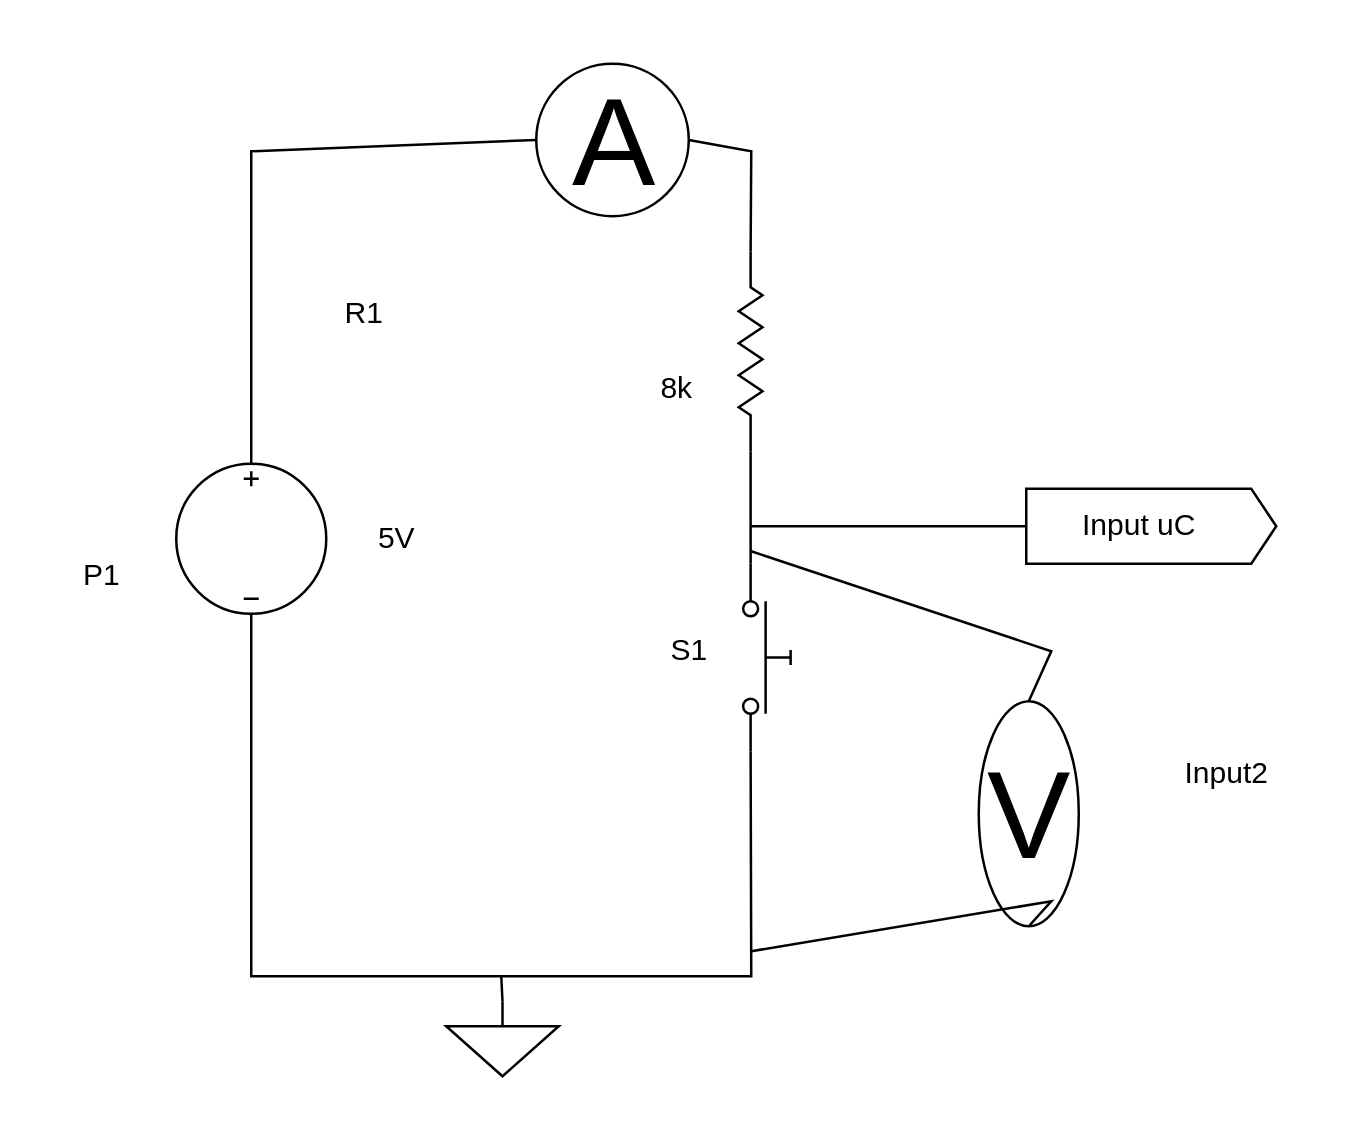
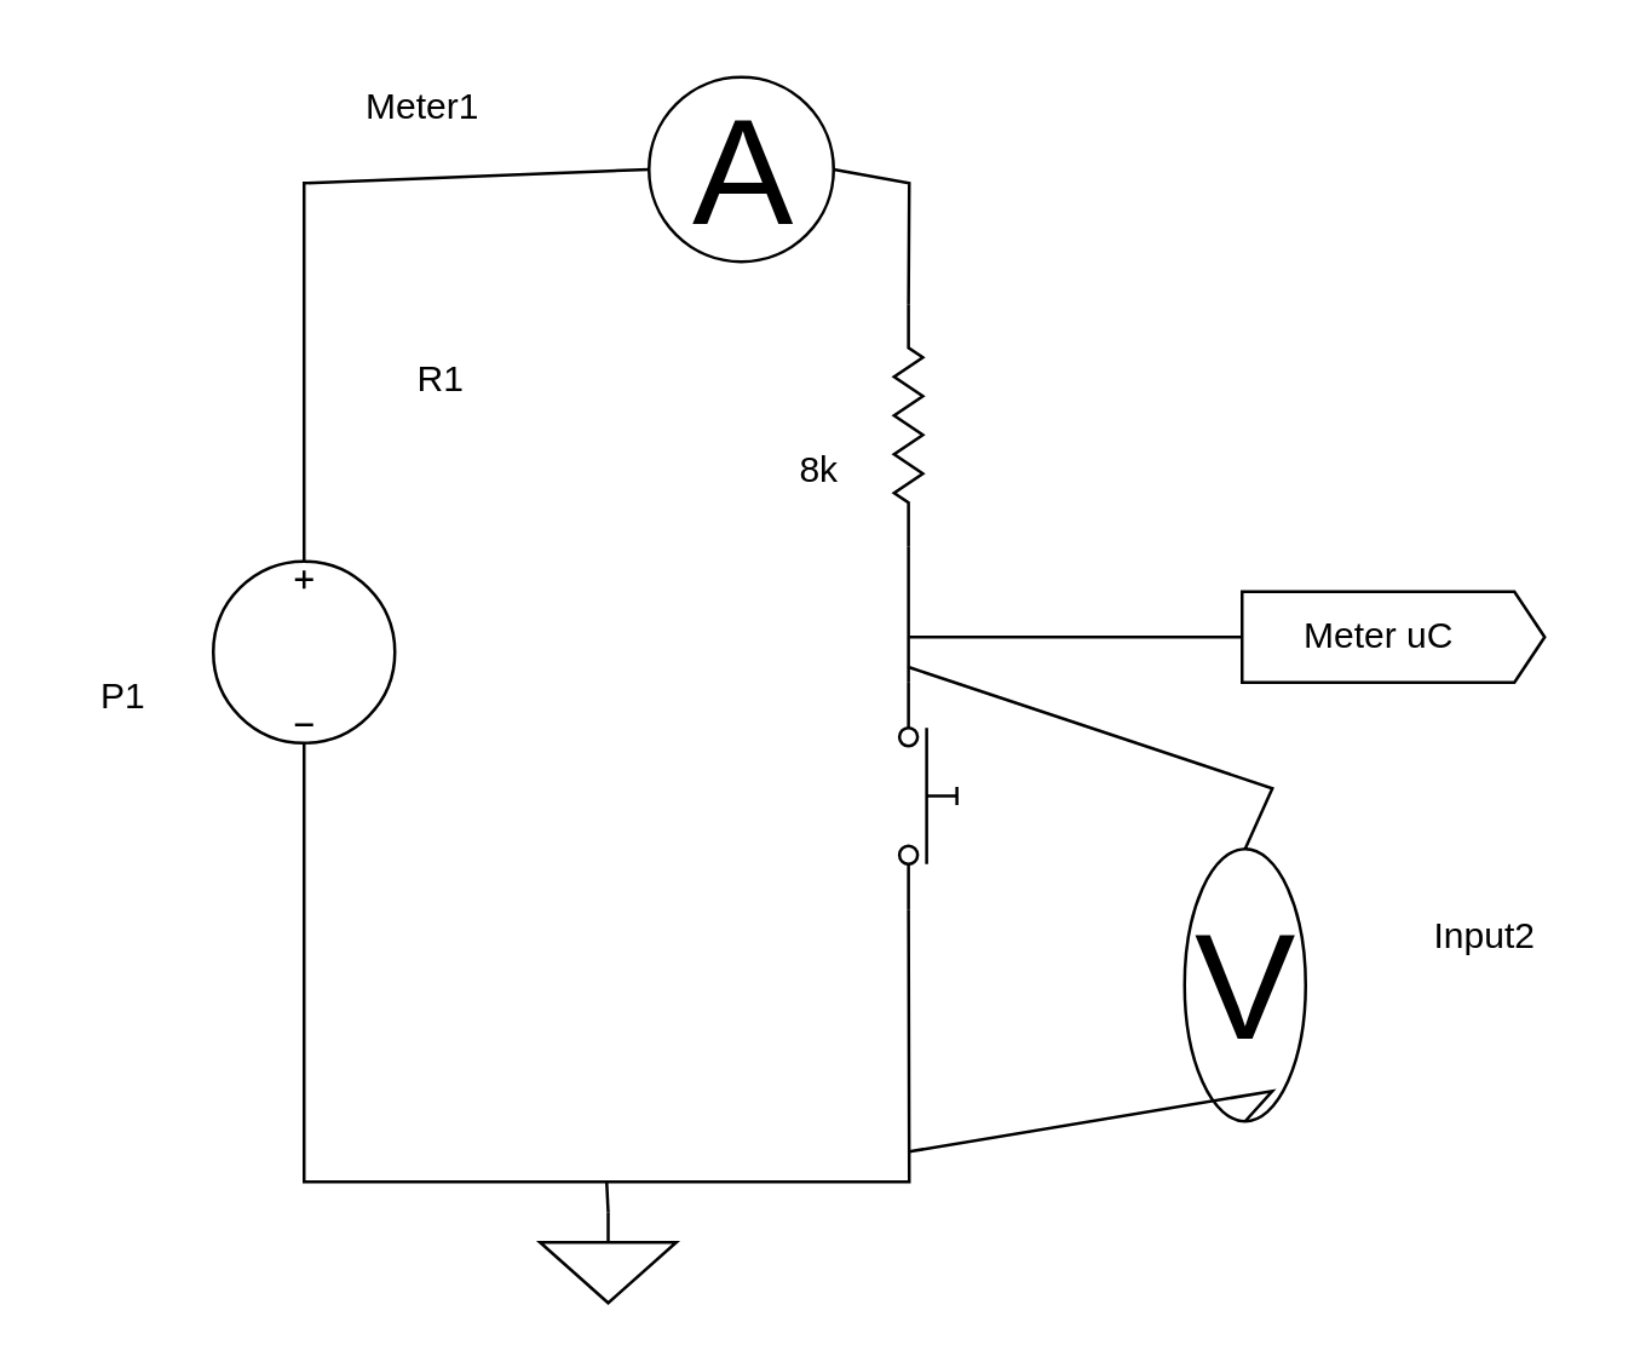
+ <mxCell id="11" value="Meter1" style="text;html=1;align=center;verticalAlign=middle;resizable=0;points=[];autosize=1;strokeColor=none;fillColor=none;" vertex="1" parent="1"><mxGeometry x="109" y="20" width="60" height="30" as="geometry" /></mxCell>
- <mxCell id="24" value="Input uC" style="text;html=1;align=center;verticalAlign=middle;resizable=0;points=[];autosize=1;strokeColor=none;fillColor=none;" vertex="1" parent="22"><mxGeometry x="10" width="70" height="30" as="geometry" /></mxCell>
+ <mxCell id="24" value="Meter uC" style="text;html=1;align=center;verticalAlign=middle;resizable=0;points=[];autosize=1;strokeColor=none;fillColor=none;" vertex="1" parent="22"><mxGeometry x="10" width="70" height="30" as="geometry" /></mxCell>
- <mxCell id="12" value="5V" style="text;html=1;align=center;verticalAlign=middle;resizable=0;points=[];autosize=1;strokeColor=none;fillColor=none;" vertex="1" parent="1"><mxGeometry x="138" y="200" width="40" height="30" as="geometry" /></mxCell>
- <mxCell id="17" value="S1" style="text;html=1;align=center;verticalAlign=middle;resizable=0;points=[];autosize=1;strokeColor=none;fillColor=none;" vertex="1" parent="1"><mxGeometry x="255" y="245" width="40" height="30" as="geometry" /></mxCell>
